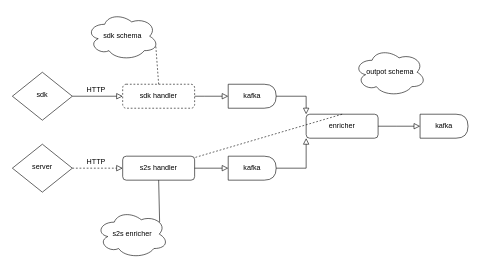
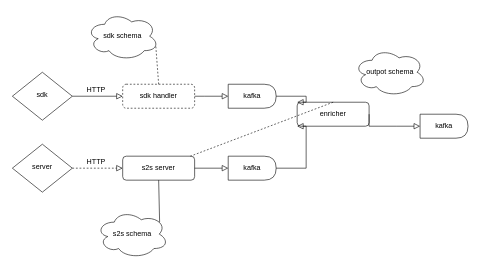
- <mxCell id="14" value="enricher" style="rounded=1;whiteSpace=wrap;html=1;fontSize=12;glass=0;strokeWidth=1;shadow=0;" vertex="1" parent="1"><mxGeometry x="510" y="190" width="120" height="40" as="geometry" /></mxCell>
+ <mxCell id="14" value="enricher" style="rounded=1;whiteSpace=wrap;html=1;fontSize=12;glass=0;strokeWidth=1;shadow=0;" vertex="1" parent="1"><mxGeometry x="495" y="170" width="120" height="40" as="geometry" /></mxCell>
- <mxCell id="6" value="s2s handler" style="rounded=1;whiteSpace=wrap;html=1;fontSize=12;glass=0;strokeWidth=1;shadow=0;" parent="1" vertex="1"><mxGeometry x="204" y="260" width="120" height="40" as="geometry" /></mxCell>
+ <mxCell id="6" value="s2s server" style="rounded=1;whiteSpace=wrap;html=1;fontSize=12;glass=0;strokeWidth=1;shadow=0;" parent="1" vertex="1"><mxGeometry x="204" y="260" width="120" height="40" as="geometry" /></mxCell>
- <mxCell id="8" value="s2s enricher" style="ellipse;shape=cloud;whiteSpace=wrap;html=1;" vertex="1" parent="1"><mxGeometry x="160" y="350" width="120" height="80" as="geometry" /></mxCell>
+ <mxCell id="8" value="s2s schema" style="ellipse;shape=cloud;whiteSpace=wrap;html=1;" vertex="1" parent="1"><mxGeometry x="160" y="350" width="120" height="80" as="geometry" /></mxCell>
